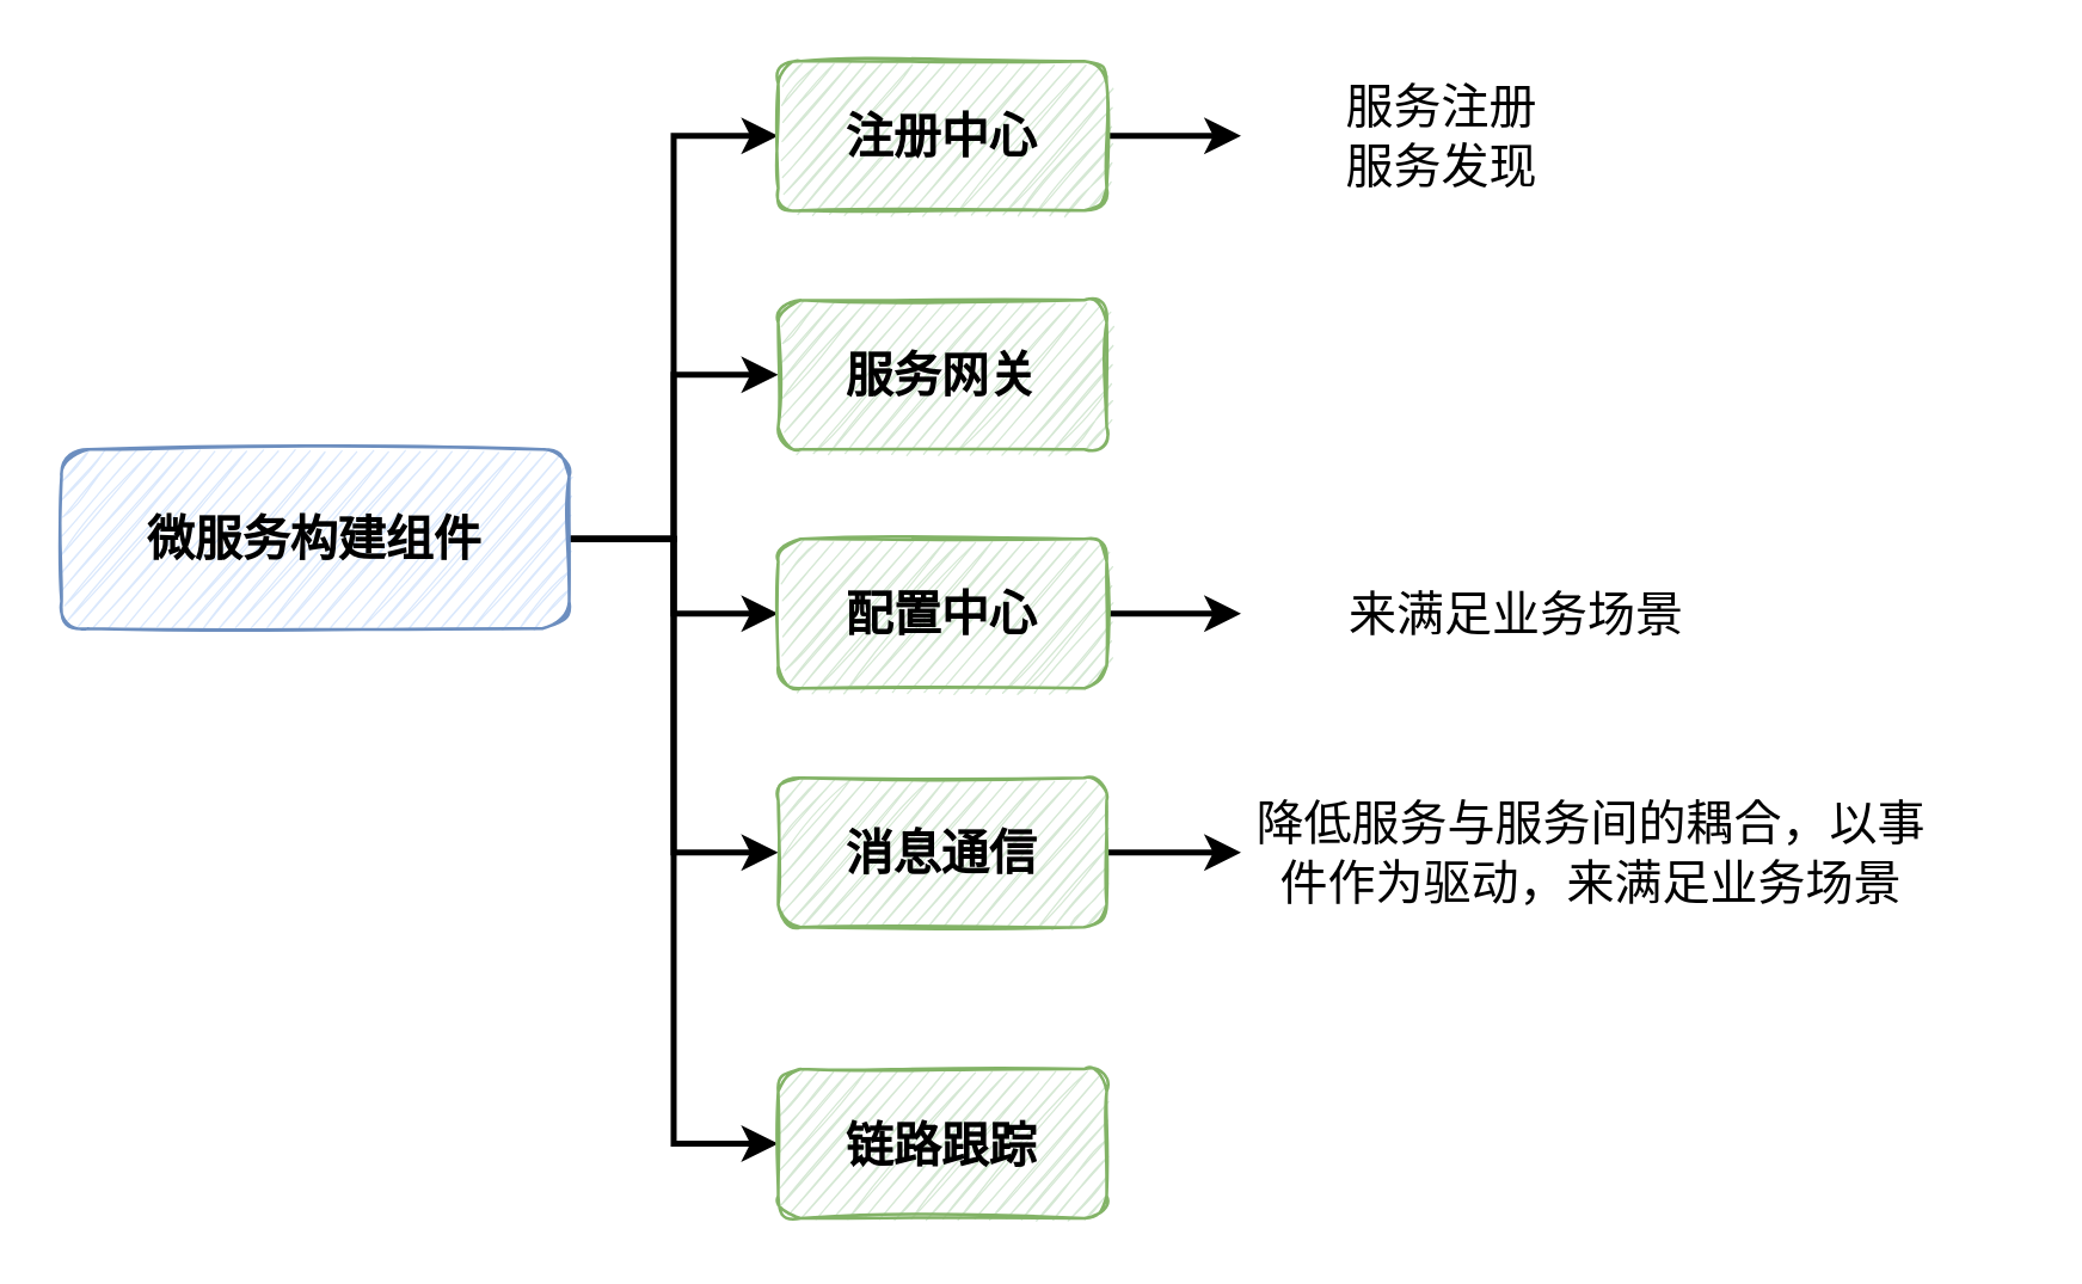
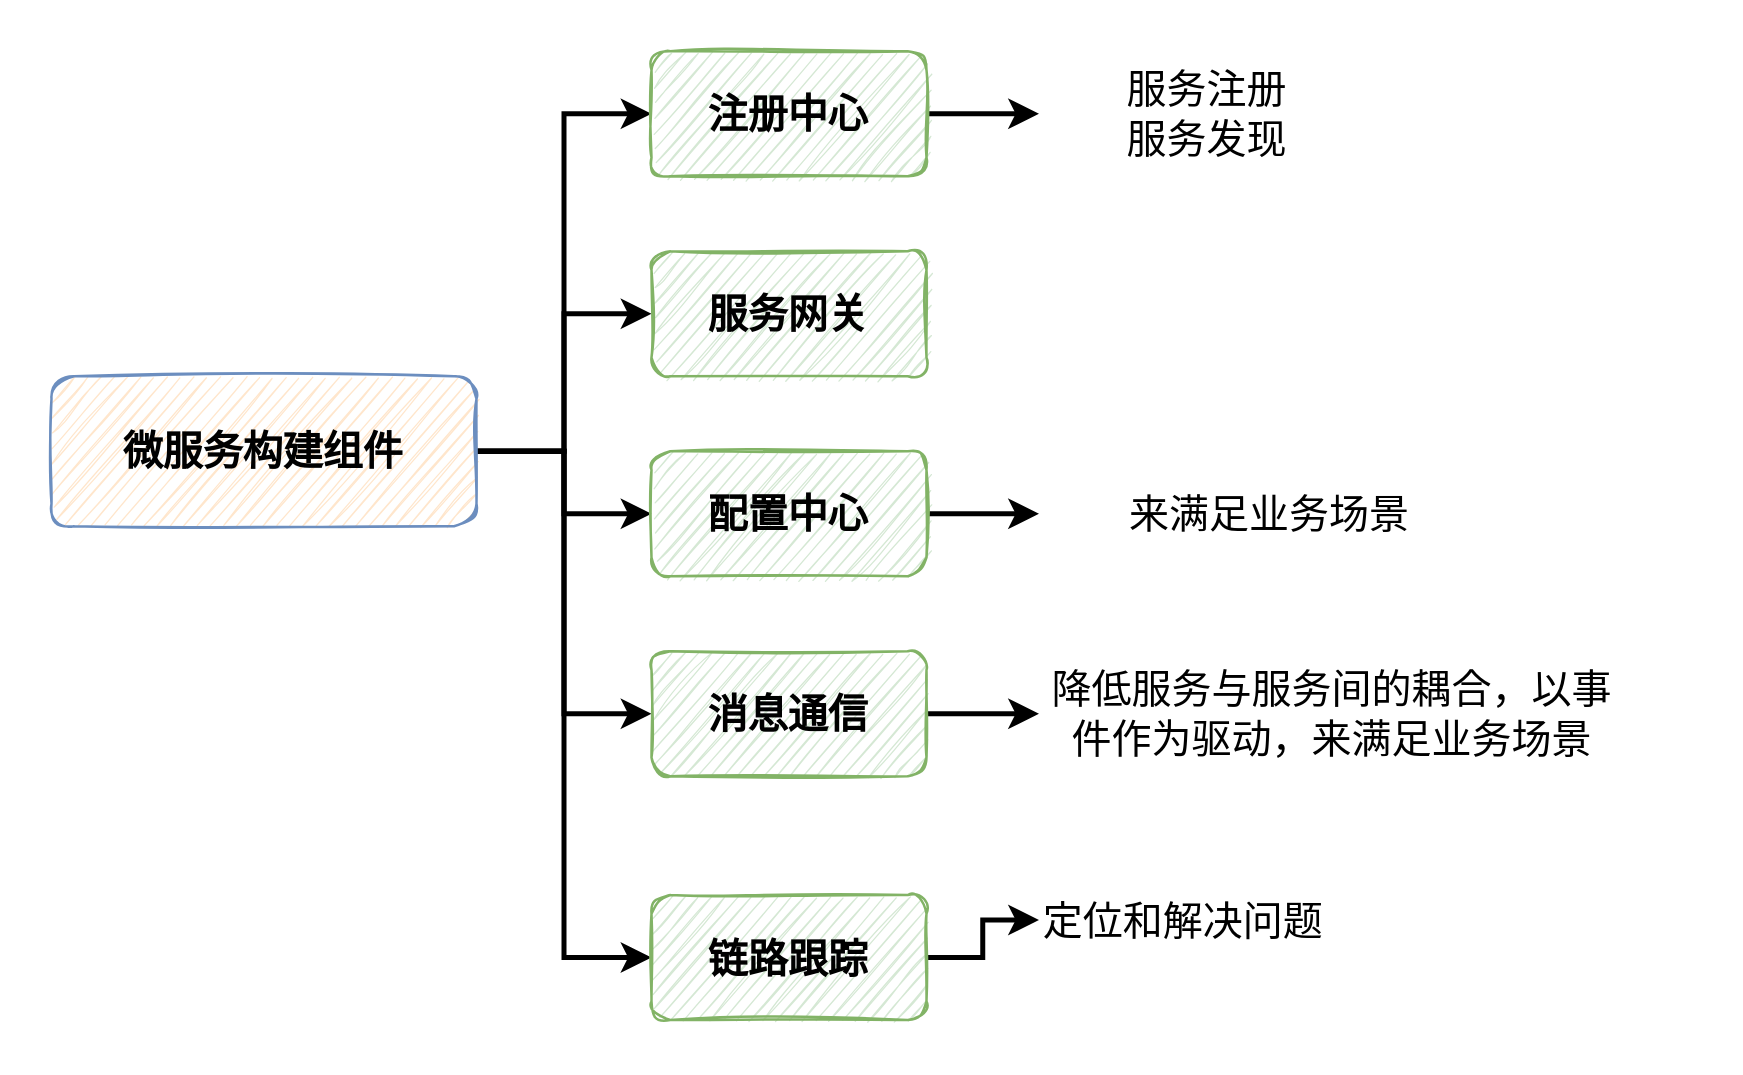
- <mxCell id="7" value="&lt;font style=&quot;font-size: 16px;&quot;&gt;&lt;b&gt;微服务构建组件&lt;/b&gt;&lt;/font&gt;" style="rounded=1;whiteSpace=wrap;html=1;sketch=1;fillColor=#dae8fc;strokeColor=#6c8ebf;" parent="1" vertex="1"><mxGeometry x="20" y="150" width="170" height="60" as="geometry" /></mxCell>
+ <mxCell id="7" value="&lt;font style=&quot;font-size: 16px;&quot;&gt;&lt;b&gt;微服务构建组件&lt;/b&gt;&lt;/font&gt;" style="rounded=1;whiteSpace=wrap;html=1;sketch=1;fillColor=#ffe6cc;strokeColor=#6c8ebf;" parent="1" vertex="1"><mxGeometry x="20" y="150" width="170" height="60" as="geometry" /></mxCell>
+ <mxCell id="20" value="定位和解决问题" style="text;html=1;strokeColor=none;fillColor=none;align=left;verticalAlign=middle;whiteSpace=wrap;rounded=0;sketch=1;fontSize=16;" parent="1" vertex="1"><mxGeometry x="415" y="327.5" width="260" height="80" as="geometry" /></mxCell>
+ <mxCell id="18" style="edgeStyle=orthogonalEdgeStyle;rounded=0;orthogonalLoop=1;jettySize=auto;html=1;strokeWidth=2;fontSize=16;" parent="1" source="19" target="20" edge="1"><mxGeometry relative="1" as="geometry" /></mxCell>
